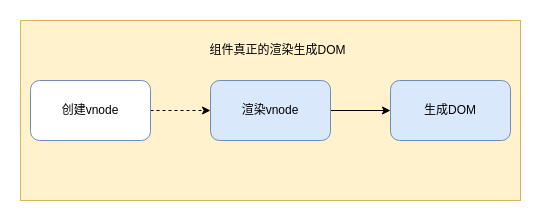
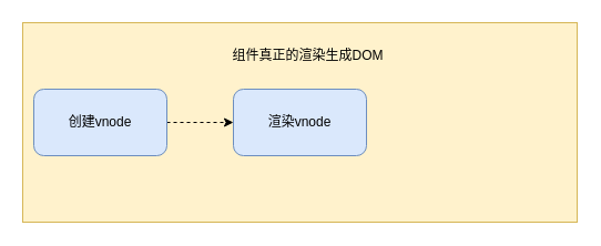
- <mxCell id="4" value="创建vnode" style="rounded=1;whiteSpace=wrap;html=1;fillColor=#ffffff;strokeColor=#6c8ebf;" vertex="1" parent="1"><mxGeometry x="30" y="80" width="120" height="60" as="geometry" /></mxCell>
+ <mxCell id="4" value="创建vnode" style="rounded=1;whiteSpace=wrap;html=1;fillColor=#dae8fc;strokeColor=#6c8ebf;" vertex="1" parent="1"><mxGeometry x="30" y="80" width="120" height="60" as="geometry" /></mxCell>
- <mxCell id="5" value="" style="edgeStyle=orthogonalEdgeStyle;rounded=0;orthogonalLoop=1;jettySize=auto;html=1;" edge="1" parent="1" source="6" target="7"><mxGeometry relative="1" as="geometry" /></mxCell>
- <mxCell id="7" value="生成DOM" style="rounded=1;whiteSpace=wrap;html=1;fillColor=#dae8fc;strokeColor=#6c8ebf;" vertex="1" parent="1"><mxGeometry x="390" y="80" width="120" height="60" as="geometry" /></mxCell>
